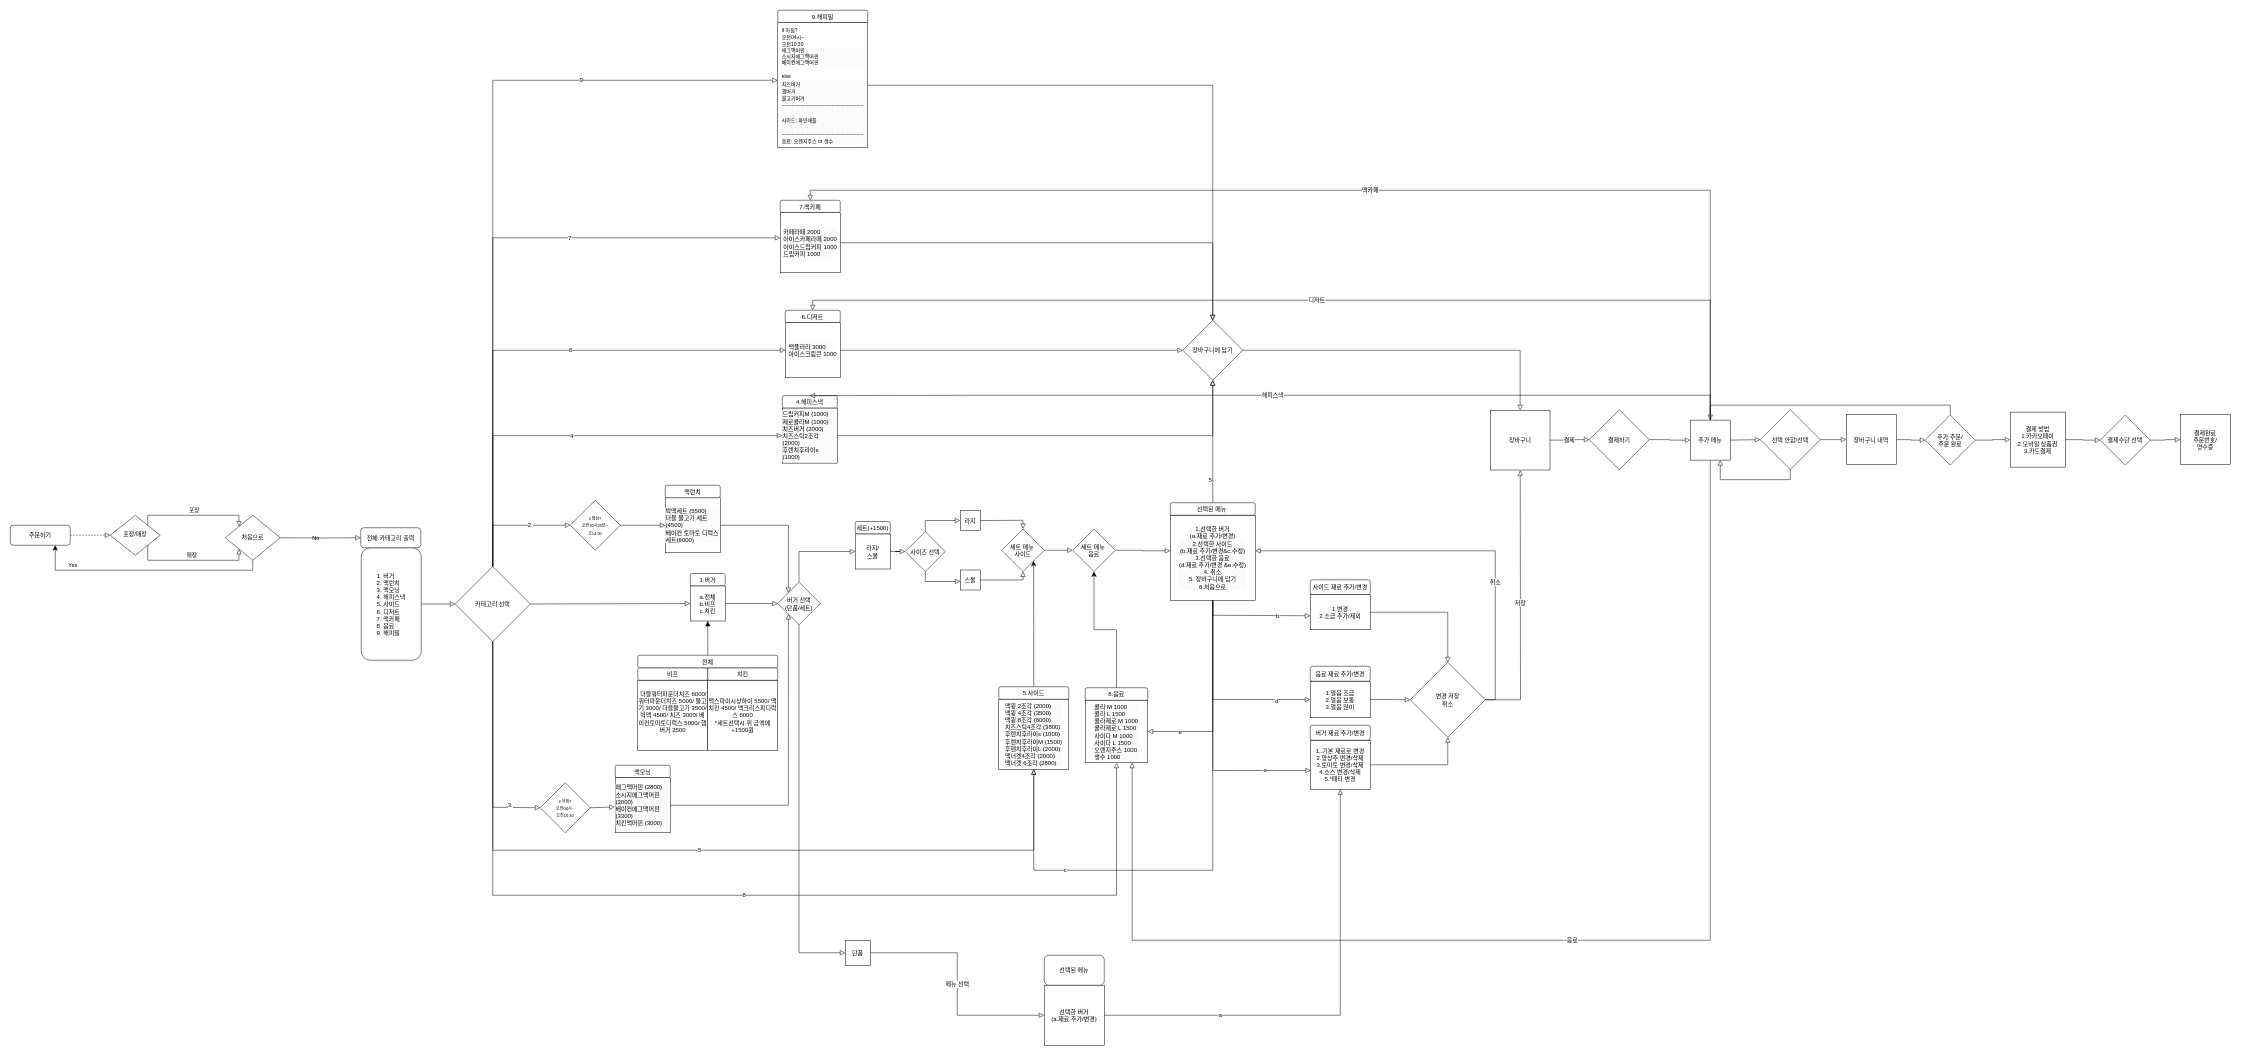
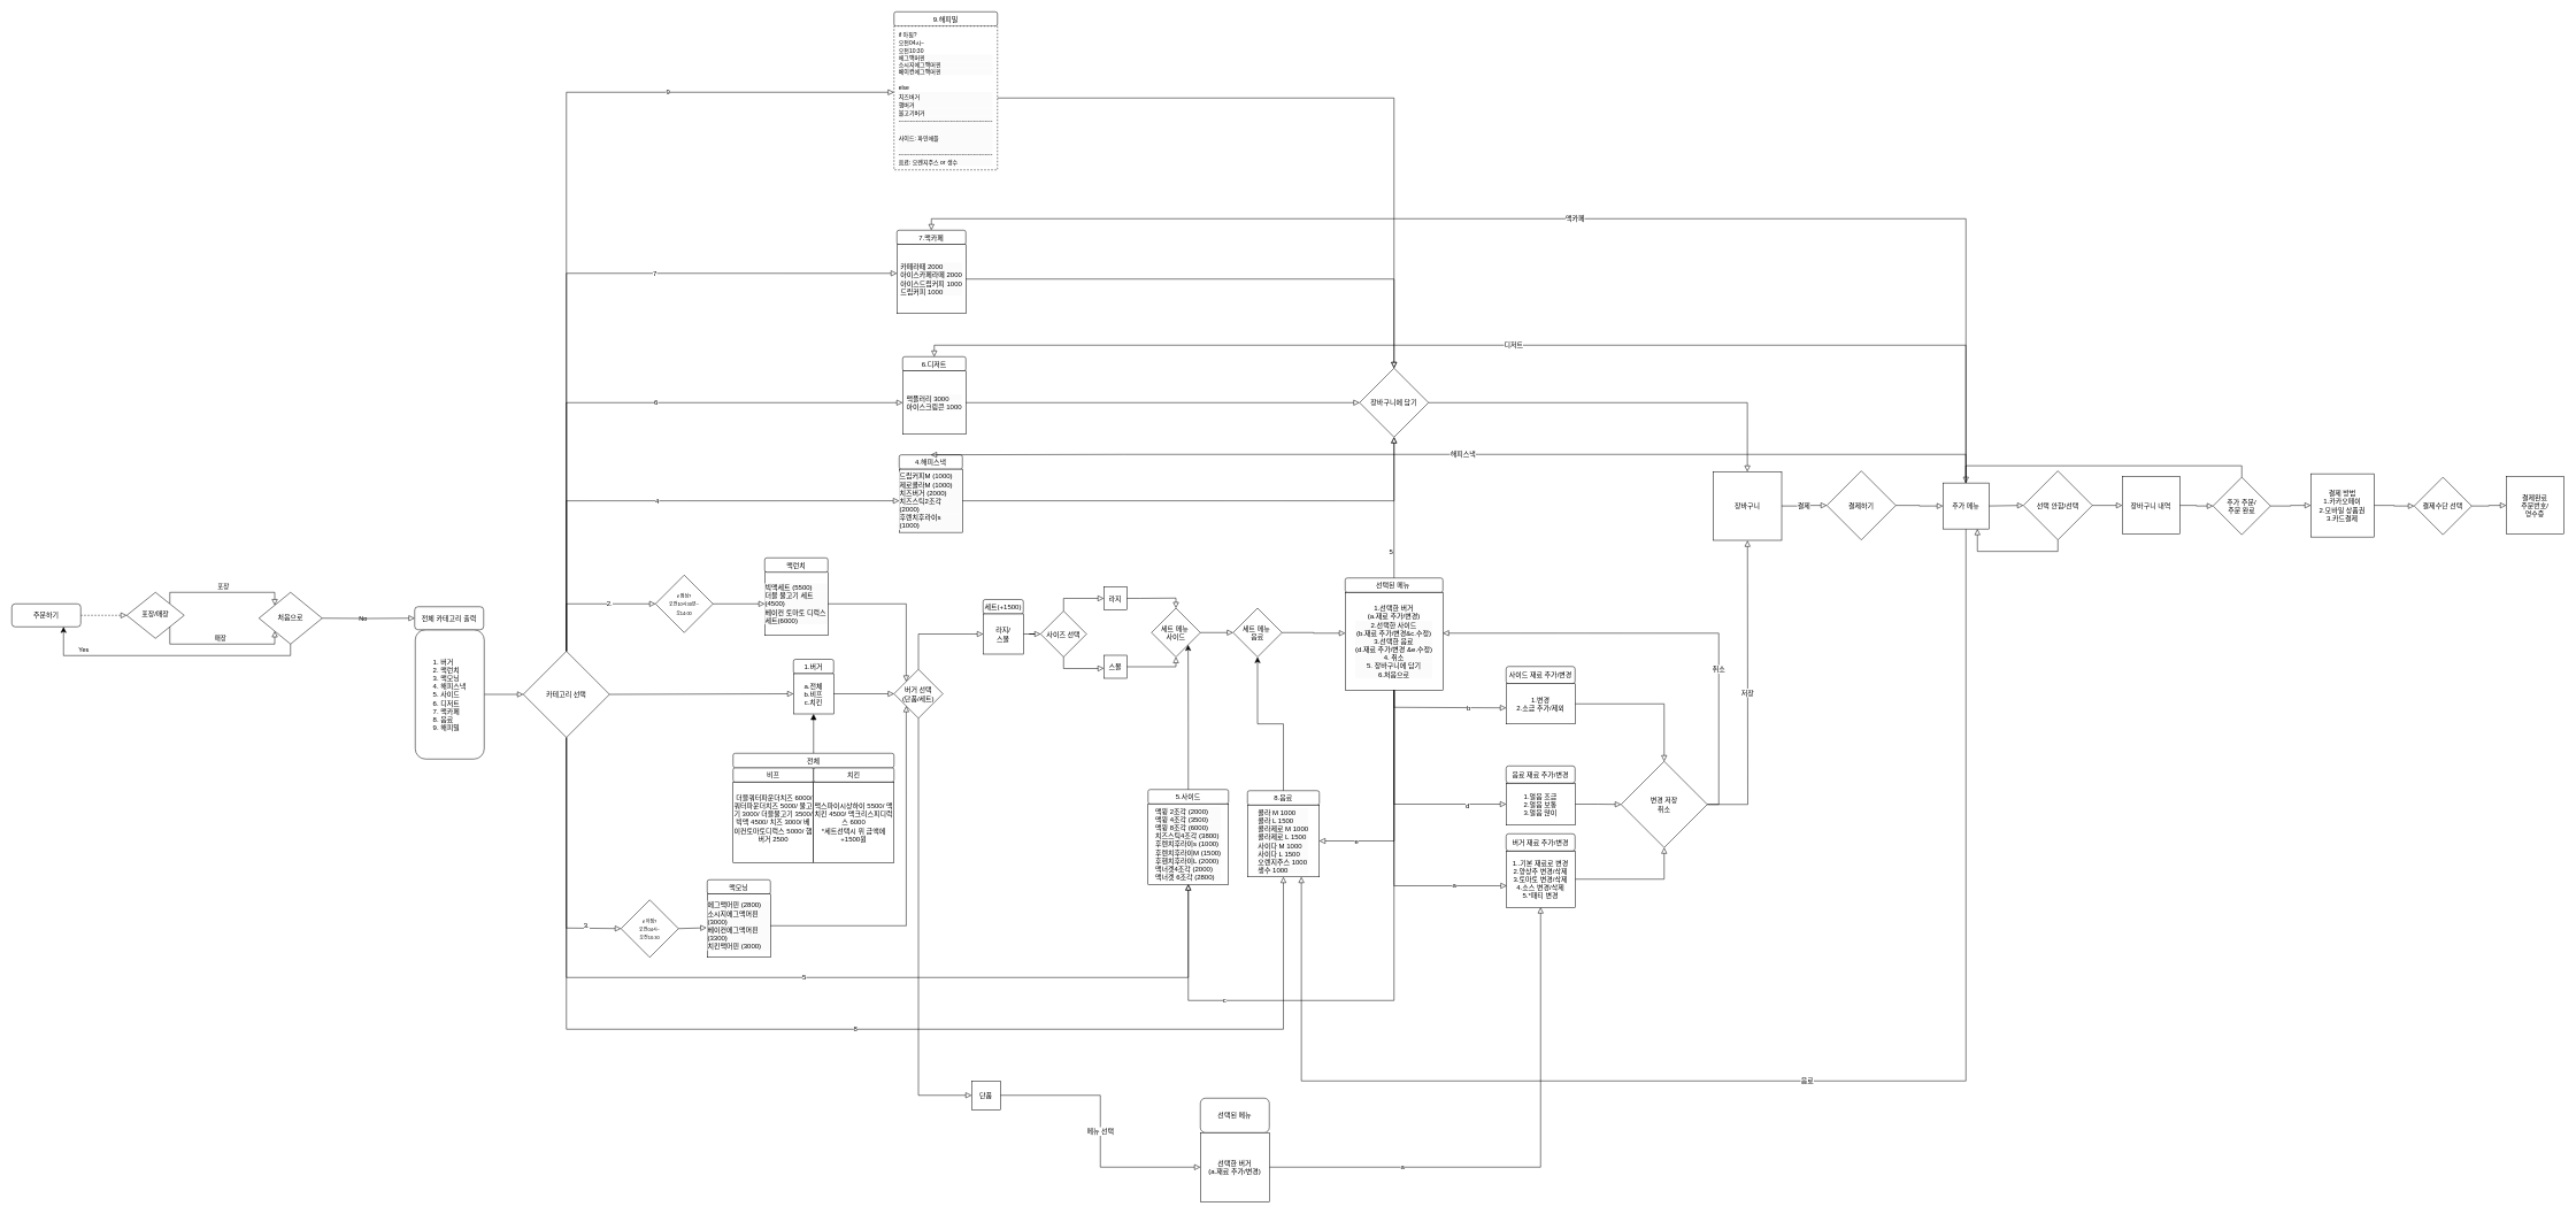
- <mxCell id="138" value="&lt;div style=&quot;text-align: justify;&quot;&gt;&lt;font style=&quot;font-size: 10px;&quot;&gt;if 아침?&lt;/font&gt;&lt;/div&gt;&lt;div style=&quot;text-align: justify;&quot;&gt;&lt;font style=&quot;font-size: 10px;&quot;&gt;오전04시~&lt;/font&gt;&lt;/div&gt;&lt;div style=&quot;text-align: justify;&quot;&gt;&lt;font style=&quot;font-size: 10px;&quot;&gt;오전10:30&lt;/font&gt;&lt;/div&gt;&lt;div style=&quot;&quot;&gt;&lt;font style=&quot;font-size: 10px;&quot;&gt;&lt;div style=&quot;text-align: justify; background-color: rgb(251, 251, 251);&quot;&gt;에그맥머핀&lt;/div&gt;&lt;div style=&quot;text-align: justify; background-color: rgb(251, 251, 251);&quot;&gt;소시지에그맥머핀&lt;/div&gt;&lt;div style=&quot;text-align: justify; background-color: rgb(251, 251, 251);&quot;&gt;베이컨에그맥머핀&lt;/div&gt;&lt;/font&gt;&lt;/div&gt;&lt;div style=&quot;text-align: justify;&quot;&gt;&lt;font style=&quot;font-size: 10px;&quot;&gt;&lt;br&gt;&lt;/font&gt;&lt;/div&gt;&lt;div style=&quot;text-align: justify;&quot;&gt;&lt;font style=&quot;font-size: 10px;&quot;&gt;else&lt;/font&gt;&lt;/div&gt;&lt;div style=&quot;&quot;&gt;&lt;div style=&quot;text-align: justify; background-color: rgb(251, 251, 251);&quot;&gt;&lt;font style=&quot;font-size: 10px;&quot;&gt;치즈버거&lt;/font&gt;&lt;/div&gt;&lt;div style=&quot;text-align: justify; background-color: rgb(251, 251, 251);&quot;&gt;&lt;font style=&quot;font-size: 10px;&quot;&gt;햄버거&lt;/font&gt;&lt;/div&gt;&lt;div style=&quot;text-align: justify; background-color: rgb(251, 251, 251);&quot;&gt;&lt;font style=&quot;font-size: 10px;&quot;&gt;불고기버거&lt;/font&gt;&lt;/div&gt;&lt;div style=&quot;text-align: justify; background-color: rgb(251, 251, 251);&quot;&gt;&lt;font style=&quot;font-size: 10px;&quot;&gt;-------------------------------------------------&lt;/font&gt;&lt;/div&gt;&lt;div style=&quot;text-align: justify; background-color: rgb(251, 251, 251);&quot;&gt;&lt;font style=&quot;font-size: 10px;&quot;&gt;&lt;br&gt;&lt;/font&gt;&lt;/div&gt;&lt;div style=&quot;text-align: justify; background-color: rgb(251, 251, 251);&quot;&gt;&lt;font style=&quot;font-size: 10px;&quot;&gt;사이드: 파인애플&lt;/font&gt;&lt;/div&gt;&lt;div style=&quot;text-align: justify; background-color: rgb(251, 251, 251);&quot;&gt;&lt;font style=&quot;font-size: 10px;&quot;&gt;&lt;br&gt;&lt;/font&gt;&lt;/div&gt;&lt;div style=&quot;text-align: justify; background-color: rgb(251, 251, 251);&quot;&gt;&lt;font style=&quot;font-size: 10px;&quot;&gt;-------------------------------------------------&lt;/font&gt;&lt;/div&gt;&lt;div style=&quot;text-align: justify; background-color: rgb(251, 251, 251);&quot;&gt;&lt;font style=&quot;font-size: 10px;&quot;&gt;음료: 오렌지주스 or 생수&lt;/font&gt;&lt;/div&gt;&lt;/div&gt;" style="whiteSpace=wrap;html=1;fontFamily=Helvetica;fontSize=12;fontColor=default;labelBackgroundColor=default;align=center;" vertex="1" parent="136"><mxGeometry y="25" width="180" height="250" as="geometry" /></mxCell>
+ <mxCell id="138" value="&lt;div style=&quot;text-align: justify;&quot;&gt;&lt;font style=&quot;font-size: 10px;&quot;&gt;if 아침?&lt;/font&gt;&lt;/div&gt;&lt;div style=&quot;text-align: justify;&quot;&gt;&lt;font style=&quot;font-size: 10px;&quot;&gt;오전04시~&lt;/font&gt;&lt;/div&gt;&lt;div style=&quot;text-align: justify;&quot;&gt;&lt;font style=&quot;font-size: 10px;&quot;&gt;오전10:30&lt;/font&gt;&lt;/div&gt;&lt;div style=&quot;&quot;&gt;&lt;font style=&quot;font-size: 10px;&quot;&gt;&lt;div style=&quot;text-align: justify; background-color: rgb(251, 251, 251);&quot;&gt;에그맥머핀&lt;/div&gt;&lt;div style=&quot;text-align: justify; background-color: rgb(251, 251, 251);&quot;&gt;소시지에그맥머핀&lt;/div&gt;&lt;div style=&quot;text-align: justify; background-color: rgb(251, 251, 251);&quot;&gt;베이컨에그맥머핀&lt;/div&gt;&lt;/font&gt;&lt;/div&gt;&lt;div style=&quot;text-align: justify;&quot;&gt;&lt;font style=&quot;font-size: 10px;&quot;&gt;&lt;br&gt;&lt;/font&gt;&lt;/div&gt;&lt;div style=&quot;text-align: justify;&quot;&gt;&lt;font style=&quot;font-size: 10px;&quot;&gt;else&lt;/font&gt;&lt;/div&gt;&lt;div style=&quot;&quot;&gt;&lt;div style=&quot;text-align: justify; background-color: rgb(251, 251, 251);&quot;&gt;&lt;font style=&quot;font-size: 10px;&quot;&gt;치즈버거&lt;/font&gt;&lt;/div&gt;&lt;div style=&quot;text-align: justify; background-color: rgb(251, 251, 251);&quot;&gt;&lt;font style=&quot;font-size: 10px;&quot;&gt;햄버거&lt;/font&gt;&lt;/div&gt;&lt;div style=&quot;text-align: justify; background-color: rgb(251, 251, 251);&quot;&gt;&lt;font style=&quot;font-size: 10px;&quot;&gt;불고기버거&lt;/font&gt;&lt;/div&gt;&lt;div style=&quot;text-align: justify; background-color: rgb(251, 251, 251);&quot;&gt;&lt;font style=&quot;font-size: 10px;&quot;&gt;-------------------------------------------------&lt;/font&gt;&lt;/div&gt;&lt;div style=&quot;text-align: justify; background-color: rgb(251, 251, 251);&quot;&gt;&lt;font style=&quot;font-size: 10px;&quot;&gt;&lt;br&gt;&lt;/font&gt;&lt;/div&gt;&lt;div style=&quot;text-align: justify; background-color: rgb(251, 251, 251);&quot;&gt;&lt;font style=&quot;font-size: 10px;&quot;&gt;사이드: 파인애플&lt;/font&gt;&lt;/div&gt;&lt;div style=&quot;text-align: justify; background-color: rgb(251, 251, 251);&quot;&gt;&lt;font style=&quot;font-size: 10px;&quot;&gt;&lt;br&gt;&lt;/font&gt;&lt;/div&gt;&lt;div style=&quot;text-align: justify; background-color: rgb(251, 251, 251);&quot;&gt;&lt;font style=&quot;font-size: 10px;&quot;&gt;-------------------------------------------------&lt;/font&gt;&lt;/div&gt;&lt;div style=&quot;text-align: justify; background-color: rgb(251, 251, 251);&quot;&gt;&lt;font style=&quot;font-size: 10px;&quot;&gt;음료: 오렌지주스 or 생수&lt;/font&gt;&lt;/div&gt;&lt;/div&gt;" style="whiteSpace=wrap;html=1;fontFamily=Helvetica;fontSize=12;fontColor=default;labelBackgroundColor=default;align=center;dashed=1;" vertex="1" parent="136"><mxGeometry y="25" width="180" height="250" as="geometry" /></mxCell>
